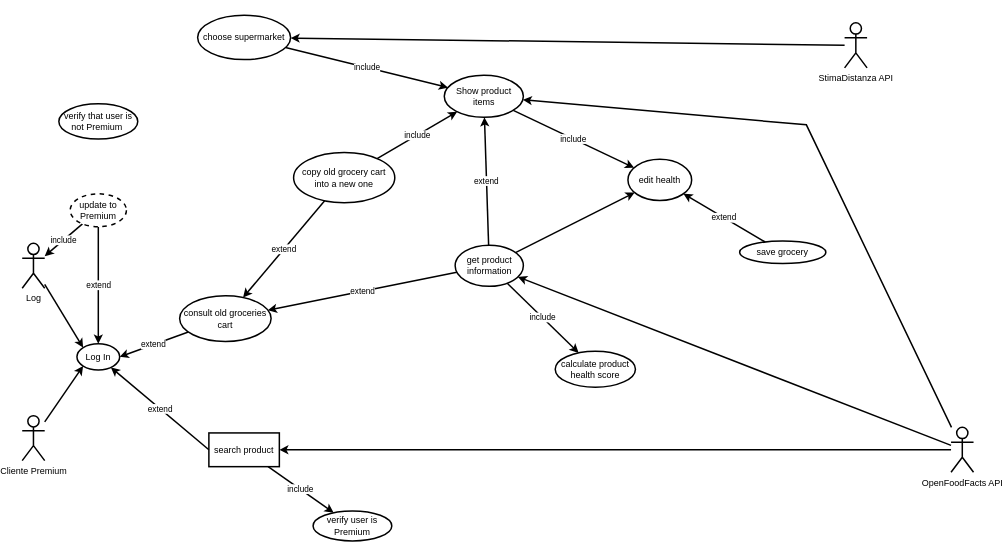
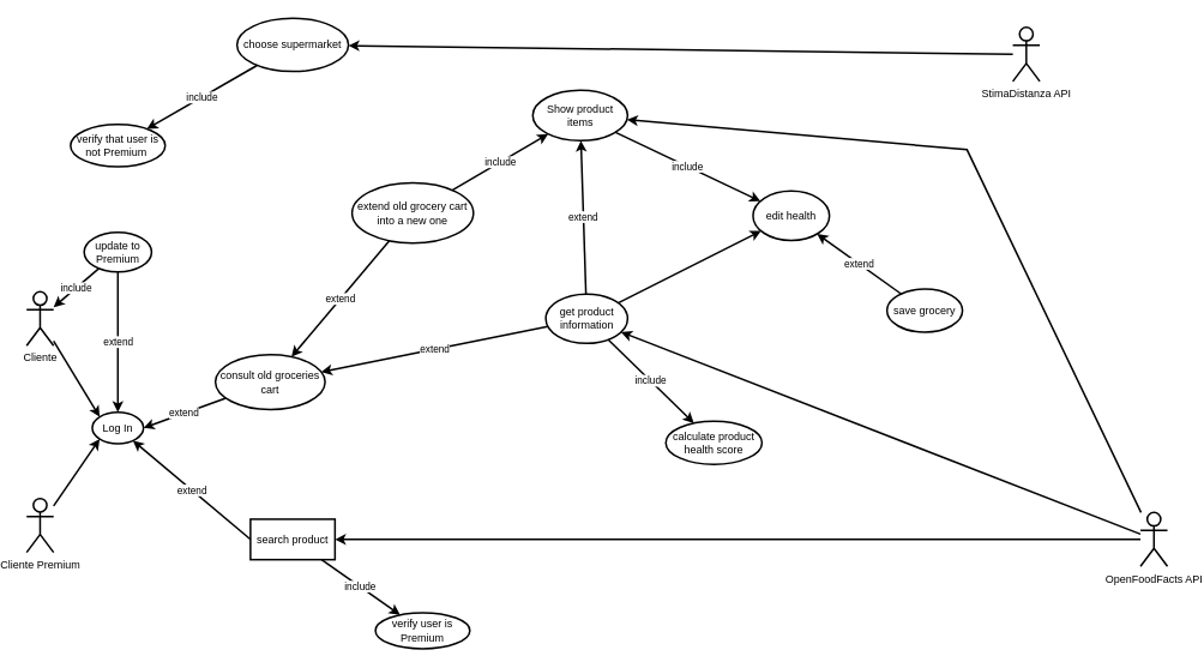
- <mxCell id="21" value="include" style="endArrow=classic;html=1;rounded=0;startArrow=none;startFill=0;endFill=1;shadow=0;strokeWidth=2;" parent="1" source="6" target="3" edge="1"><mxGeometry x="0.004" width="50" height="50" relative="1" as="geometry"><mxPoint x="432" y="308" as="sourcePoint" /><mxPoint x="534.68" y="109.602" as="targetPoint" /><mxPoint as="offset" /></mxGeometry></mxCell>
+ <mxCell id="21" value="include" style="endArrow=classic;html=1;rounded=0;startArrow=none;startFill=0;endFill=1;shadow=0;strokeWidth=2;" parent="1" source="6" target="36" edge="1"><mxGeometry x="0.004" width="50" height="50" relative="1" as="geometry"><mxPoint x="432" y="308" as="sourcePoint" /><mxPoint x="534.68" y="109.602" as="targetPoint" /><mxPoint as="offset" /></mxGeometry></mxCell>
- <mxCell id="20" value="copy old grocery cart into a new one" style="ellipse;whiteSpace=wrap;html=1;shadow=0;strokeWidth=2;" parent="1" vertex="1"><mxGeometry x="382" y="203" width="135" height="67" as="geometry" /></mxCell>
+ <mxCell id="20" value="extend old grocery cart into a new one" style="ellipse;whiteSpace=wrap;html=1;shadow=0;strokeWidth=2;" parent="1" vertex="1"><mxGeometry x="382" y="203" width="135" height="67" as="geometry" /></mxCell>
- <mxCell id="35" value="update to Premium" style="ellipse;whiteSpace=wrap;html=1;shadow=0;strokeWidth=2;dashed=1;" parent="1" vertex="1"><mxGeometry x="84" y="258" width="75" height="44" as="geometry" /></mxCell>
+ <mxCell id="35" value="update to Premium" style="ellipse;whiteSpace=wrap;html=1;shadow=0;strokeWidth=2;" parent="1" vertex="1"><mxGeometry x="84" y="258" width="75" height="44" as="geometry" /></mxCell>
- <mxCell id="5" value="save grocery" style="ellipse;whiteSpace=wrap;html=1;shadow=0;strokeWidth=2;" parent="1" vertex="1"><mxGeometry x="977" y="321" width="115" height="30" as="geometry" /></mxCell>
+ <mxCell id="5" value="save grocery" style="ellipse;whiteSpace=wrap;html=1;shadow=0;strokeWidth=2;" parent="1" vertex="1"><mxGeometry x="977" y="321" width="84" height="48" as="geometry" /></mxCell>
- <mxCell id="2" value="Log&lt;br&gt;" style="shape=umlActor;verticalLabelPosition=bottom;verticalAlign=top;html=1;outlineConnect=0;shadow=0;strokeWidth=2;" parent="1" vertex="1"><mxGeometry x="20" y="324" width="30" height="60" as="geometry" /></mxCell>
+ <mxCell id="2" value="Cliente&lt;br&gt;" style="shape=umlActor;verticalLabelPosition=bottom;verticalAlign=top;html=1;outlineConnect=0;shadow=0;strokeWidth=2;" parent="1" vertex="1"><mxGeometry x="20" y="324" width="30" height="60" as="geometry" /></mxCell>
